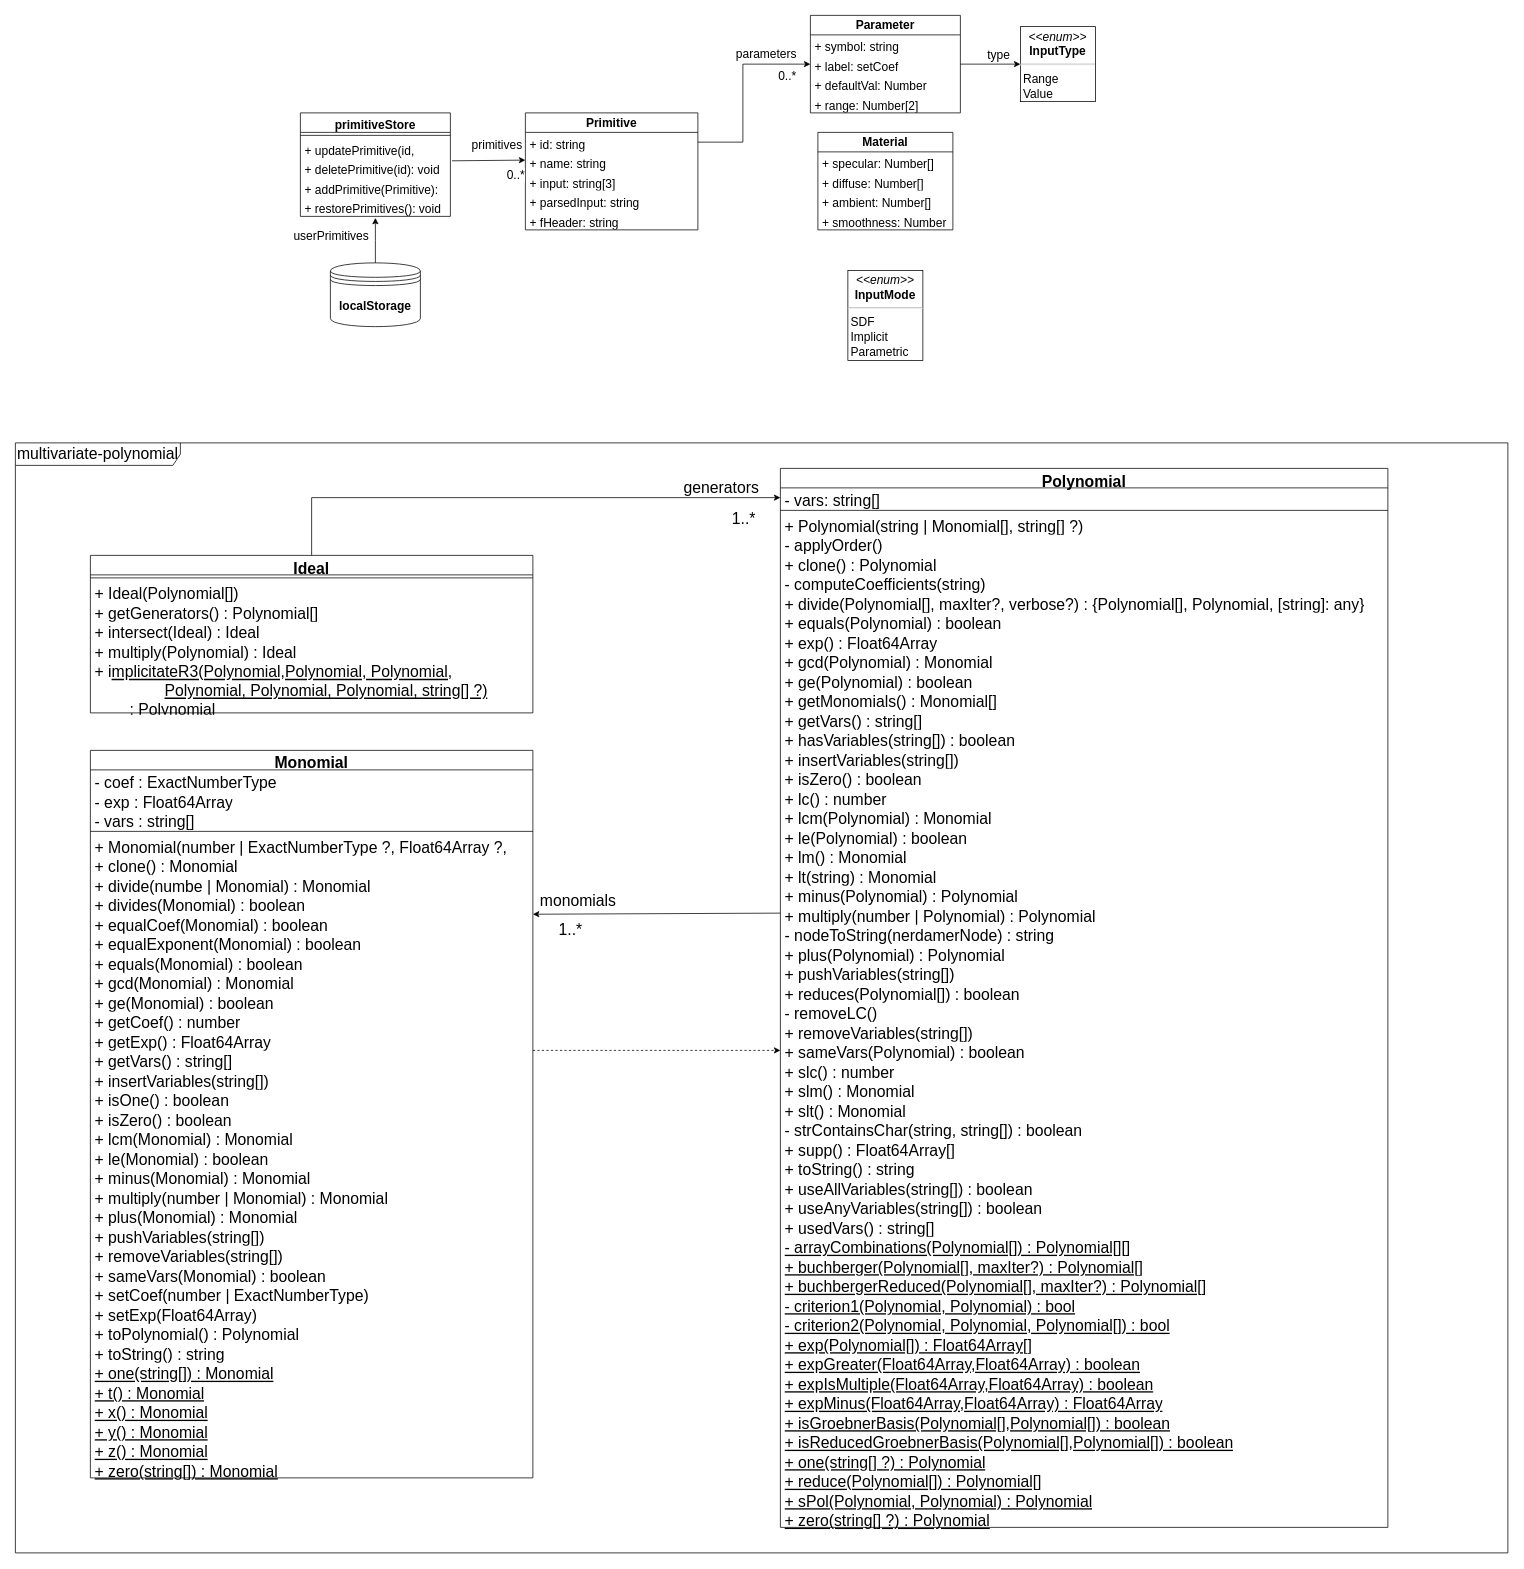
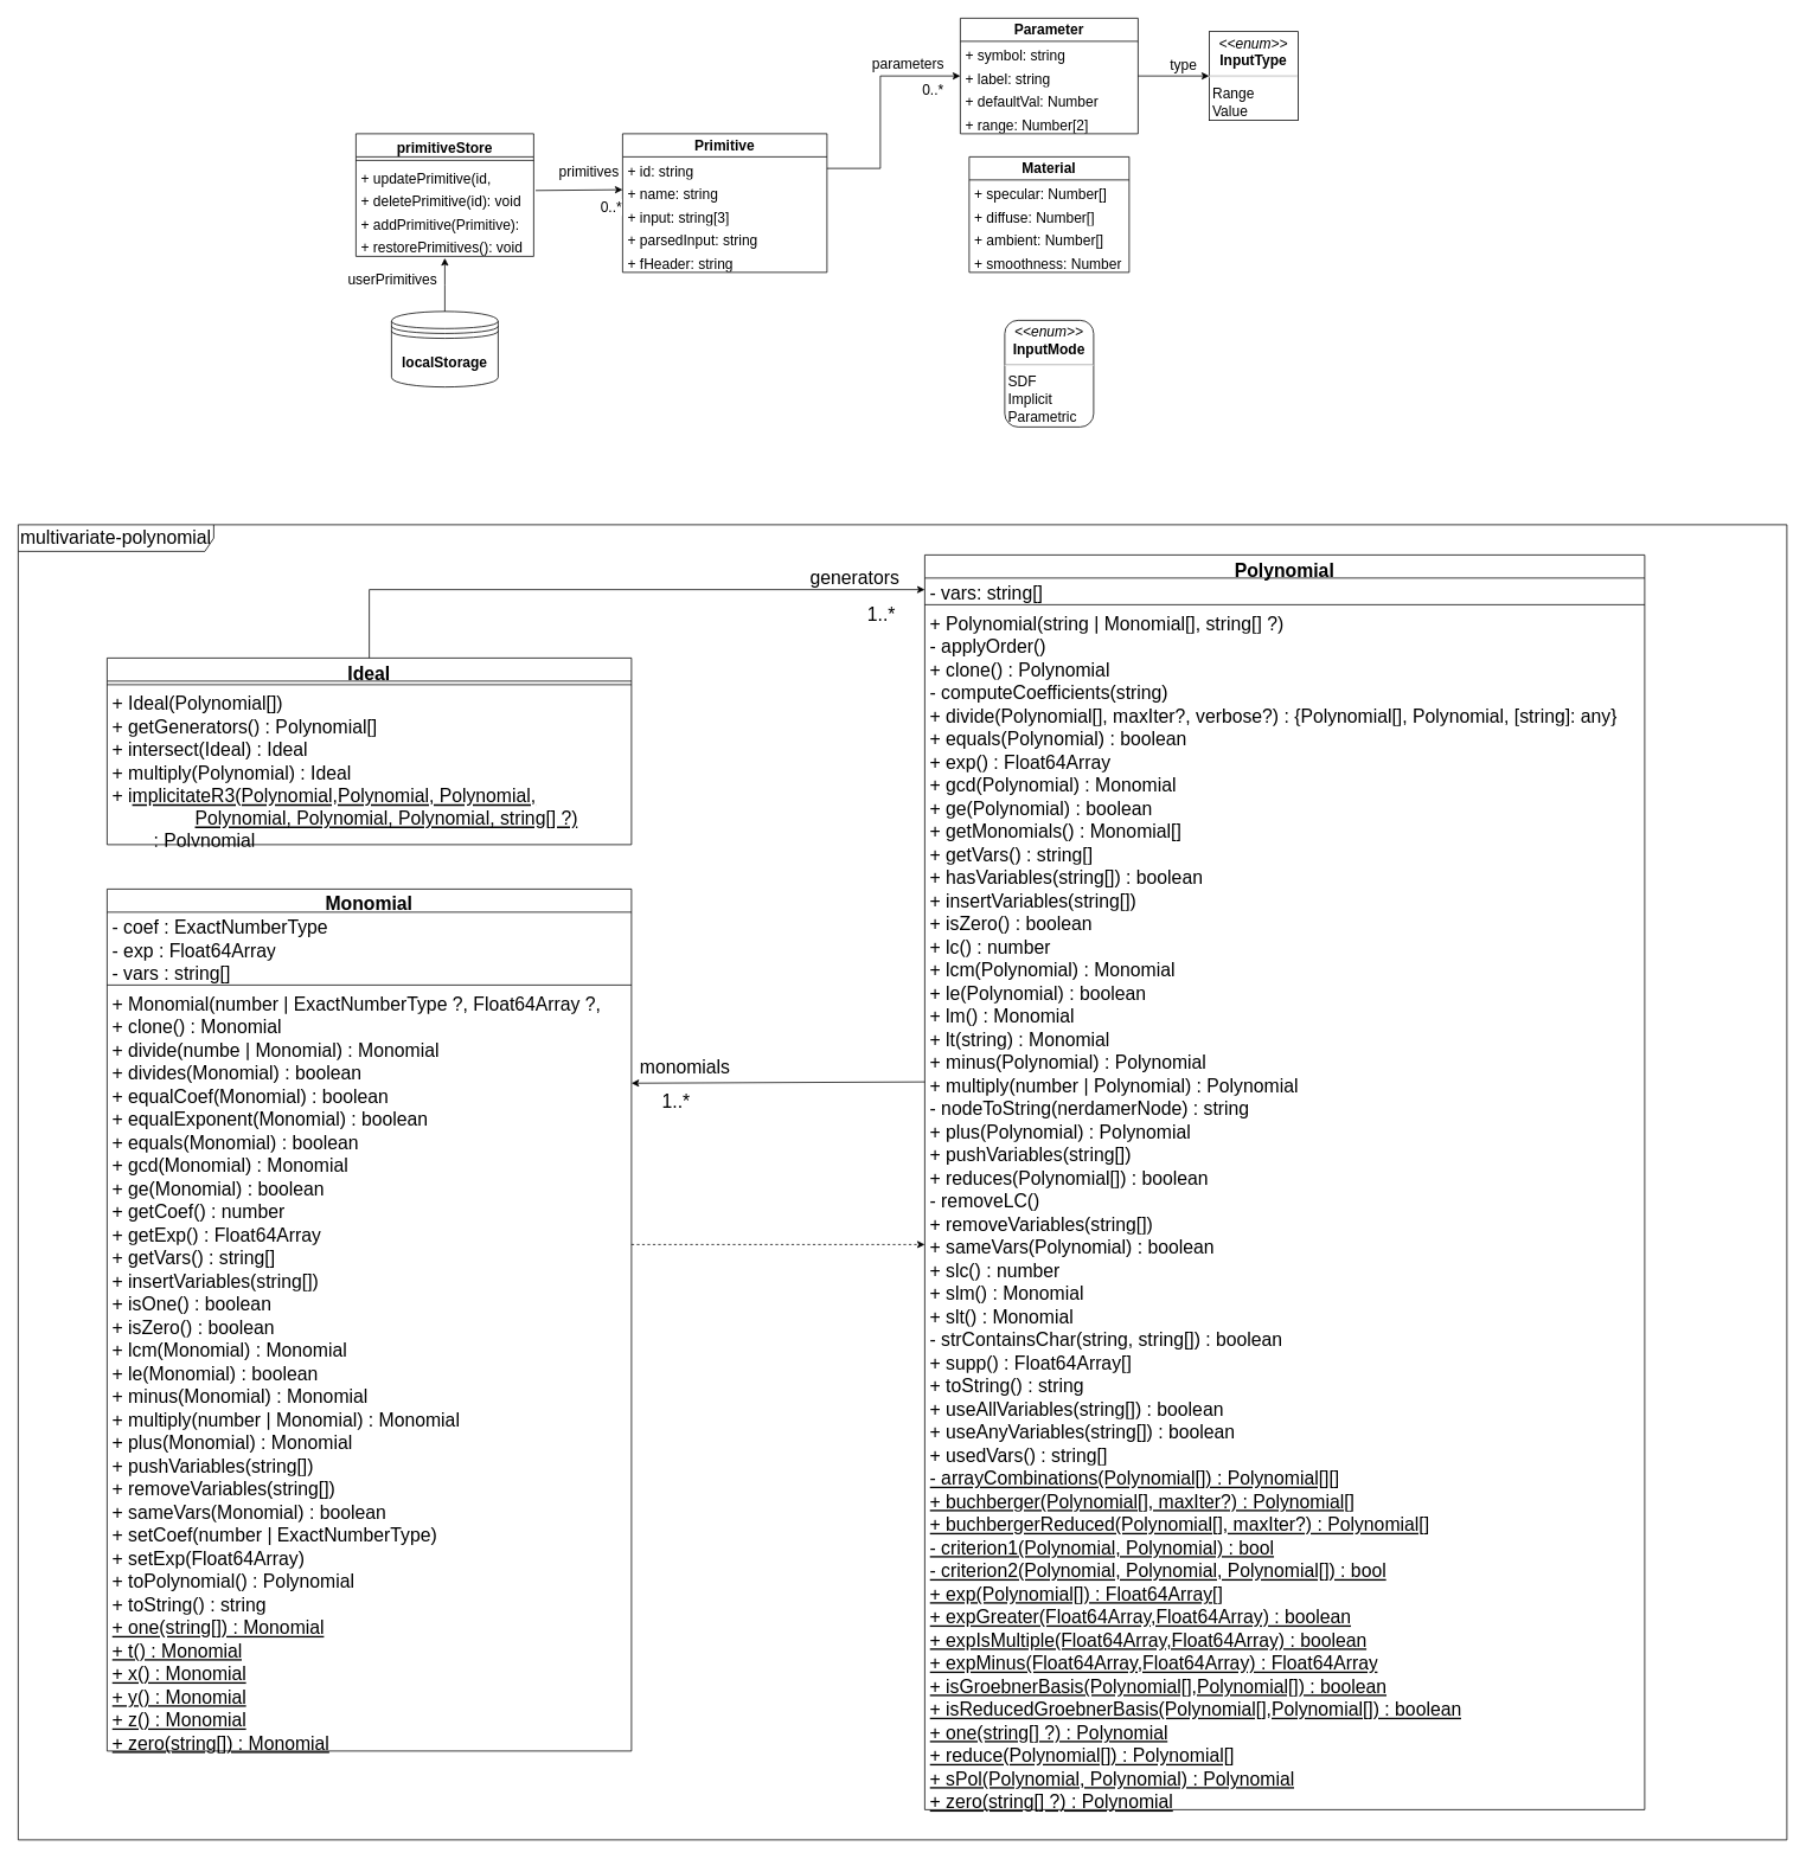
- <mxCell id="16" value="+ label: setCoef" style="text;strokeColor=none;fillColor=none;align=left;verticalAlign=top;spacingLeft=4;spacingRight=4;overflow=hidden;rotatable=0;points=[[0,0.5],[1,0.5]];portConstraint=eastwest;whiteSpace=wrap;html=1;fontSize=16;" parent="14" vertex="1"><mxGeometry y="52" width="200" height="26" as="geometry" /></mxCell>
+ <mxCell id="16" value="+ label: string" style="text;strokeColor=none;fillColor=none;align=left;verticalAlign=top;spacingLeft=4;spacingRight=4;overflow=hidden;rotatable=0;points=[[0,0.5],[1,0.5]];portConstraint=eastwest;whiteSpace=wrap;html=1;fontSize=16;" parent="14" vertex="1"><mxGeometry y="52" width="200" height="26" as="geometry" /></mxCell>
- <mxCell id="27" value="&lt;p style=&quot;margin: 4px 0px 0px; text-align: center; font-size: 16px;&quot;&gt;&lt;i style=&quot;font-size: 16px;&quot;&gt;&amp;lt;&amp;lt;enum&amp;gt;&amp;gt;&lt;/i&gt;&lt;br style=&quot;font-size: 16px;&quot;&gt;&lt;b style=&quot;font-size: 16px;&quot;&gt;InputMode&lt;/b&gt;&lt;/p&gt;&lt;hr style=&quot;font-size: 16px;&quot;&gt;&lt;p style=&quot;margin: 0px 0px 0px 4px; font-size: 16px;&quot;&gt;SDF&lt;/p&gt;&lt;p style=&quot;margin: 0px 0px 0px 4px; font-size: 16px;&quot;&gt;Implicit&lt;/p&gt;&lt;p style=&quot;margin: 0px 0px 0px 4px; font-size: 16px;&quot;&gt;Parametric&lt;/p&gt;&lt;p style=&quot;margin: 0px 0px 0px 4px; font-size: 16px;&quot;&gt;&lt;br style=&quot;font-size: 16px;&quot;&gt;&lt;/p&gt;" style="verticalAlign=top;align=left;overflow=fill;fontSize=16;fontFamily=Helvetica;html=1;whiteSpace=wrap;" parent="1" vertex="1"><mxGeometry x="1130" y="360" width="100" height="120" as="geometry" /></mxCell>
+ <mxCell id="27" value="&lt;p style=&quot;margin: 4px 0px 0px; text-align: center; font-size: 16px;&quot;&gt;&lt;i style=&quot;font-size: 16px;&quot;&gt;&amp;lt;&amp;lt;enum&amp;gt;&amp;gt;&lt;/i&gt;&lt;br style=&quot;font-size: 16px;&quot;&gt;&lt;b style=&quot;font-size: 16px;&quot;&gt;InputMode&lt;/b&gt;&lt;/p&gt;&lt;hr style=&quot;font-size: 16px;&quot;&gt;&lt;p style=&quot;margin: 0px 0px 0px 4px; font-size: 16px;&quot;&gt;SDF&lt;/p&gt;&lt;p style=&quot;margin: 0px 0px 0px 4px; font-size: 16px;&quot;&gt;Implicit&lt;/p&gt;&lt;p style=&quot;margin: 0px 0px 0px 4px; font-size: 16px;&quot;&gt;Parametric&lt;/p&gt;&lt;p style=&quot;margin: 0px 0px 0px 4px; font-size: 16px;&quot;&gt;&lt;br style=&quot;font-size: 16px;&quot;&gt;&lt;/p&gt;" style="verticalAlign=top;align=left;overflow=fill;fontSize=16;fontFamily=Helvetica;html=1;whiteSpace=wrap;rounded=1;" parent="1" vertex="1"><mxGeometry x="1130" y="360" width="100" height="120" as="geometry" /></mxCell>
